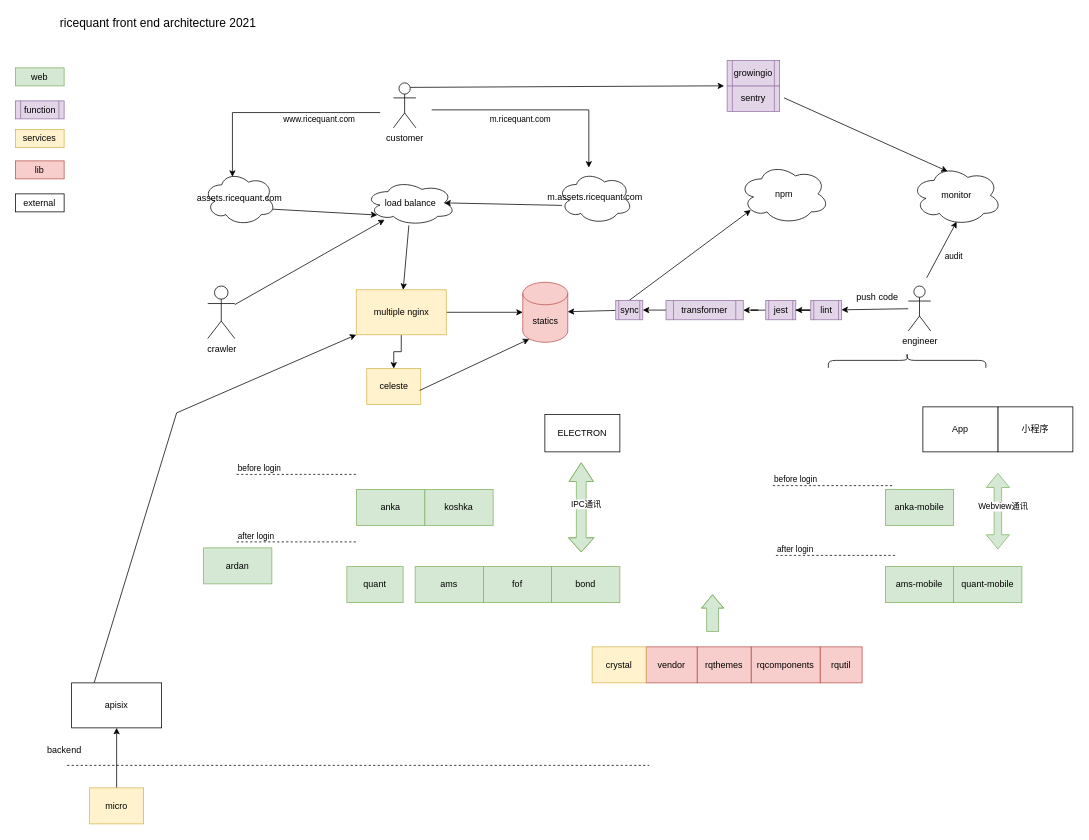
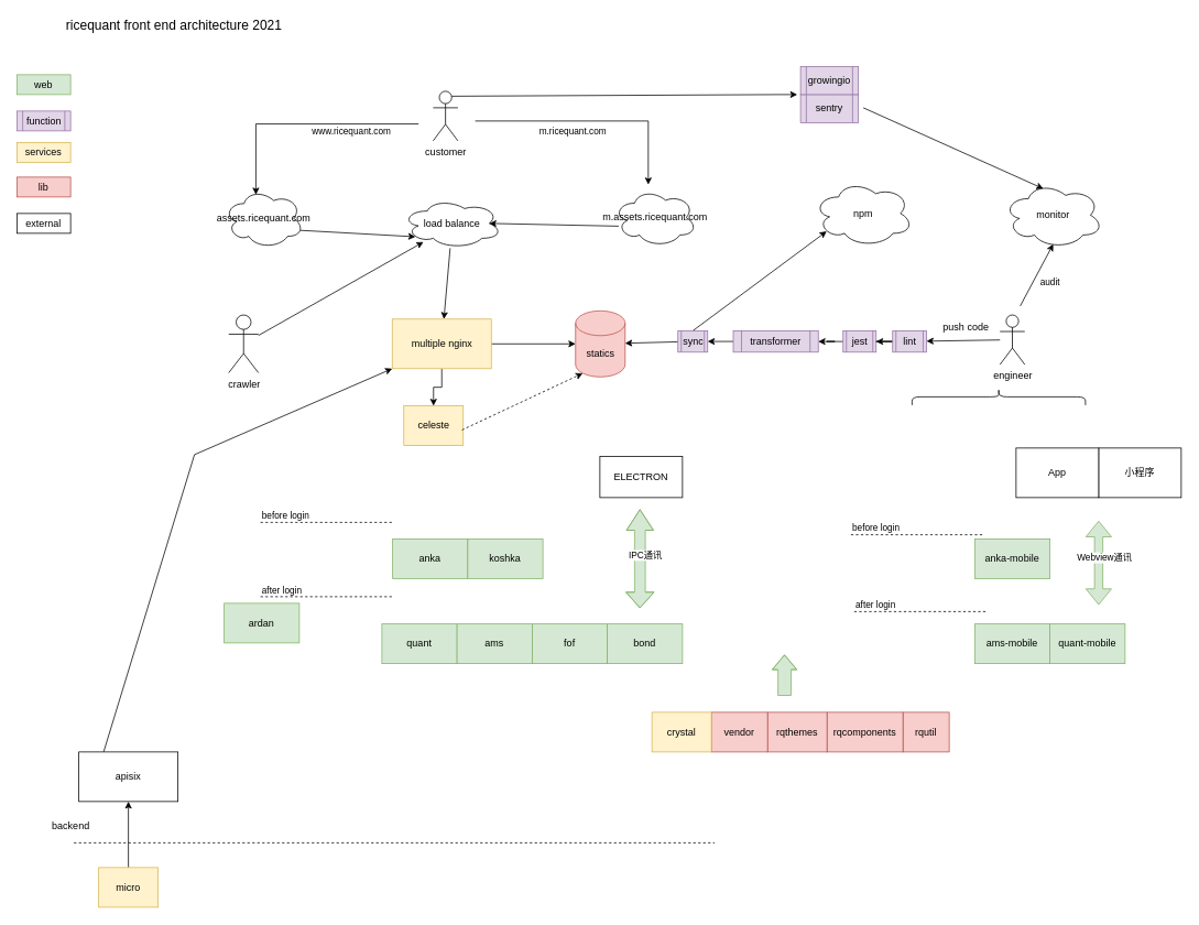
- <mxCell id="57" style="edgeStyle=none;rounded=0;orthogonalLoop=1;jettySize=auto;html=1;exitX=0.979;exitY=0.609;exitDx=0;exitDy=0;exitPerimeter=0;entryX=0.145;entryY=1;entryDx=0;entryDy=-4.35;entryPerimeter=0;" edge="1" parent="1" source="50" target="58"><mxGeometry relative="1" as="geometry" /></mxCell>
+ <mxCell id="57" style="edgeStyle=none;rounded=0;orthogonalLoop=1;jettySize=auto;html=1;exitX=0.979;exitY=0.609;exitDx=0;exitDy=0;exitPerimeter=0;entryX=0.145;entryY=1;entryDx=0;entryDy=-4.35;entryPerimeter=0;dashed=1;" edge="1" parent="1" source="50" target="58"><mxGeometry relative="1" as="geometry" /></mxCell>
- <mxCell id="19" value="quant" style="html=1;whiteSpace=wrap;;fontSize=12;spacing=3;strokeOpacity=100;fillOpacity=100;fillColor=#d5e8d4;strokeColor=#82b366;" vertex="1" zOrder="2" parent="1"><mxGeometry x="462" y="755" width="75" height="48" as="geometry" /></mxCell>
+ <mxCell id="19" value="quant" style="html=1;whiteSpace=wrap;;fontSize=12;spacing=3;strokeOpacity=100;fillOpacity=100;fillColor=#d5e8d4;strokeColor=#82b366;" vertex="1" zOrder="2" parent="1"><mxGeometry x="462" y="755" width="91" height="48" as="geometry" /></mxCell>
